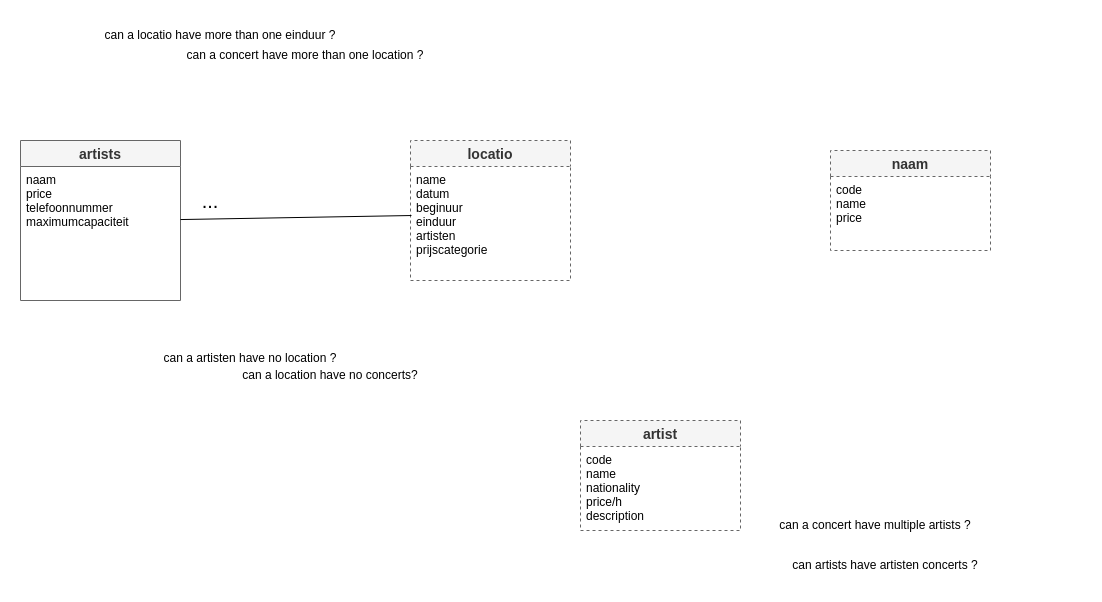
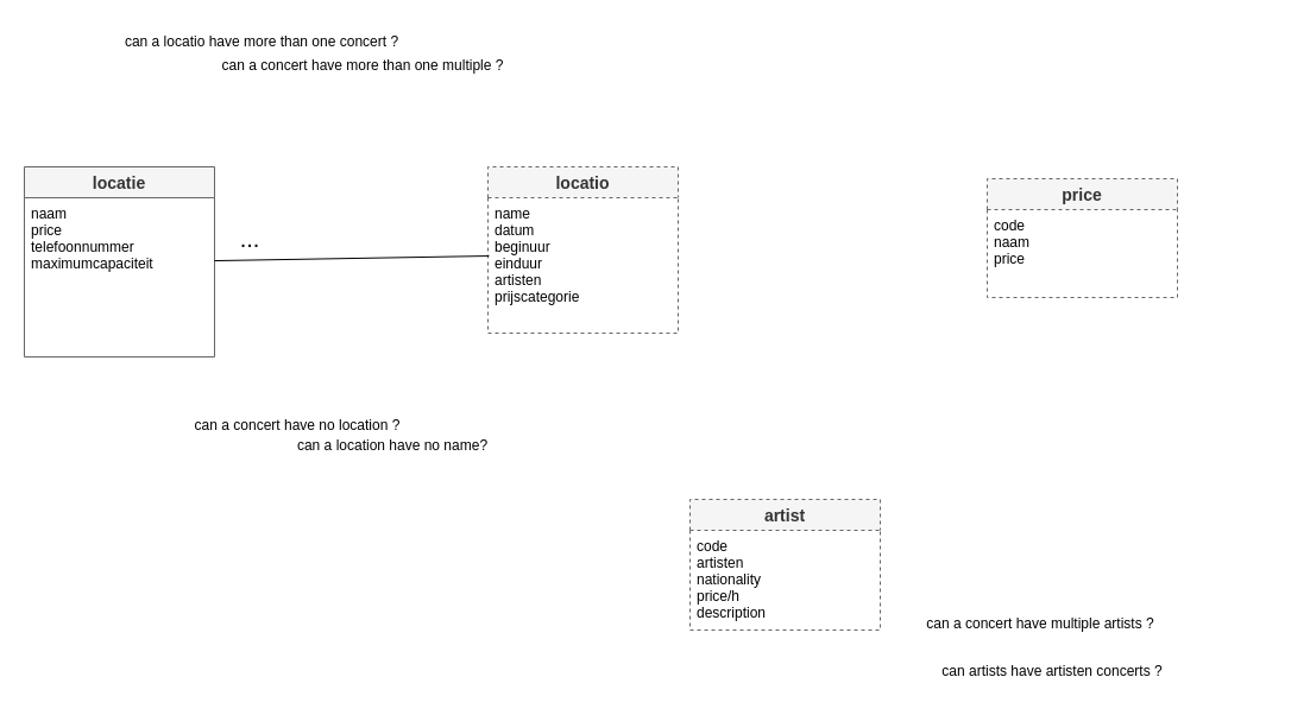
- <mxCell id="9" value="can a locatio have more than one einduur ?" style="text;html=1;align=center;verticalAlign=middle;whiteSpace=wrap;rounded=0;" vertex="1" parent="1"><mxGeometry x="60" y="20" width="320" height="30" as="geometry" /></mxCell>
+ <mxCell id="9" value="can a locatio have more than one concert ?" style="text;html=1;align=center;verticalAlign=middle;whiteSpace=wrap;rounded=0;" vertex="1" parent="1"><mxGeometry x="60" y="20" width="320" height="30" as="geometry" /></mxCell>
- <mxCell id="10" value="can a concert have more than one location ?" style="text;html=1;align=center;verticalAlign=middle;whiteSpace=wrap;rounded=0;" vertex="1" parent="1"><mxGeometry x="170" y="40" width="270" height="30" as="geometry" /></mxCell>
+ <mxCell id="10" value="can a concert have more than one multiple ?" style="text;html=1;align=center;verticalAlign=middle;whiteSpace=wrap;rounded=0;" vertex="1" parent="1"><mxGeometry x="170" y="40" width="270" height="30" as="geometry" /></mxCell>
- <mxCell id="2" value="artists" style="swimlane;fontStyle=1;childLayout=stackLayout;horizontal=1;startSize=26;horizontalStack=0;resizeParent=1;resizeParentMax=0;resizeLast=0;collapsible=1;marginBottom=0;align=center;fontSize=14;strokeColor=#666666;fillColor=#f5f5f5;fontColor=#333333;" vertex="1" parent="1"><mxGeometry x="20" y="140" width="160" height="160" as="geometry" /></mxCell>
+ <mxCell id="2" value="locatie" style="swimlane;fontStyle=1;childLayout=stackLayout;horizontal=1;startSize=26;horizontalStack=0;resizeParent=1;resizeParentMax=0;resizeLast=0;collapsible=1;marginBottom=0;align=center;fontSize=14;strokeColor=#666666;fillColor=#f5f5f5;fontColor=#333333;" vertex="1" parent="1"><mxGeometry x="20" y="140" width="160" height="160" as="geometry" /></mxCell>
- <mxCell id="13" value="naam" style="swimlane;fontStyle=1;childLayout=stackLayout;horizontal=1;startSize=26;horizontalStack=0;resizeParent=1;resizeParentMax=0;resizeLast=0;collapsible=1;marginBottom=0;align=center;fontSize=14;strokeColor=#666666;fillColor=#f5f5f5;fontColor=#333333;dashed=1;" vertex="1" parent="1"><mxGeometry x="830" y="150" width="160" height="100" as="geometry" /></mxCell>
+ <mxCell id="13" value="price" style="swimlane;fontStyle=1;childLayout=stackLayout;horizontal=1;startSize=26;horizontalStack=0;resizeParent=1;resizeParentMax=0;resizeLast=0;collapsible=1;marginBottom=0;align=center;fontSize=14;strokeColor=#666666;fillColor=#f5f5f5;fontColor=#333333;dashed=1;" vertex="1" parent="1"><mxGeometry x="830" y="150" width="160" height="100" as="geometry" /></mxCell>
- <mxCell id="14" value="code&#10;name&#10;price&#10;" style="text;strokeColor=none;fillColor=none;spacingLeft=4;spacingRight=4;overflow=hidden;rotatable=0;points=[[0,0.5],[1,0.5]];portConstraint=eastwest;fontSize=12;" vertex="1" parent="13"><mxGeometry y="26" width="160" height="74" as="geometry" /></mxCell>
+ <mxCell id="14" value="code&#10;naam&#10;price&#10;" style="text;strokeColor=none;fillColor=none;spacingLeft=4;spacingRight=4;overflow=hidden;rotatable=0;points=[[0,0.5],[1,0.5]];portConstraint=eastwest;fontSize=12;" vertex="1" parent="13"><mxGeometry y="26" width="160" height="74" as="geometry" /></mxCell>
- <mxCell id="15" value="can a artisten have no location ?&lt;div&gt;&lt;br&gt;&lt;/div&gt;" style="text;html=1;align=center;verticalAlign=middle;whiteSpace=wrap;rounded=0;" vertex="1" parent="1"><mxGeometry x="120" y="350" width="260" height="30" as="geometry" /></mxCell>
+ <mxCell id="15" value="can a concert have no location ?&lt;div&gt;&lt;br&gt;&lt;/div&gt;" style="text;html=1;align=center;verticalAlign=middle;whiteSpace=wrap;rounded=0;" vertex="1" parent="1"><mxGeometry x="120" y="350" width="260" height="30" as="geometry" /></mxCell>
- <mxCell id="16" value="can a location have no concerts?" style="text;html=1;align=center;verticalAlign=middle;whiteSpace=wrap;rounded=0;" vertex="1" parent="1"><mxGeometry x="220" y="360" width="220" height="30" as="geometry" /></mxCell>
+ <mxCell id="16" value="can a location have no name?" style="text;html=1;align=center;verticalAlign=middle;whiteSpace=wrap;rounded=0;" vertex="1" parent="1"><mxGeometry x="220" y="360" width="220" height="30" as="geometry" /></mxCell>
- <mxCell id="7" value="code&#10;name&#10;nationality&#10;price/h&#10;description" style="text;strokeColor=none;fillColor=none;spacingLeft=4;spacingRight=4;overflow=hidden;rotatable=0;points=[[0,0.5],[1,0.5]];portConstraint=eastwest;fontSize=12;" vertex="1" parent="6"><mxGeometry y="26" width="160" height="84" as="geometry" /></mxCell>
+ <mxCell id="7" value="code&#10;artisten&#10;nationality&#10;price/h&#10;description" style="text;strokeColor=none;fillColor=none;spacingLeft=4;spacingRight=4;overflow=hidden;rotatable=0;points=[[0,0.5],[1,0.5]];portConstraint=eastwest;fontSize=12;" vertex="1" parent="6"><mxGeometry y="26" width="160" height="84" as="geometry" /></mxCell>
